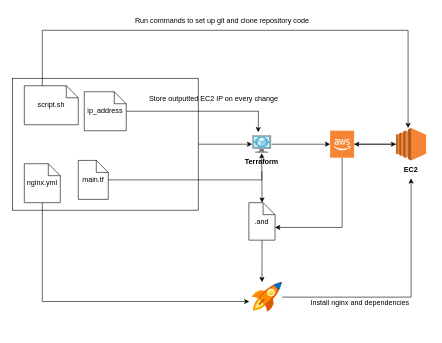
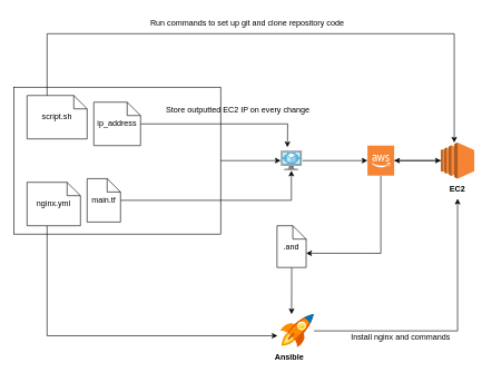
- <mxCell id="5" value="&lt;b&gt;Terraform&lt;/b&gt;" style="text;html=1;strokeColor=none;fillColor=none;align=center;verticalAlign=middle;whiteSpace=wrap;rounded=0;" vertex="1" parent="1"><mxGeometry x="406.31" y="255" width="60" height="30" as="geometry" /></mxCell>
- <mxCell id="11" value="nginx.yml" style="shape=note;size=20;whiteSpace=wrap;html=1;" vertex="1" parent="1"><mxGeometry x="40" y="272.5" width="60" height="65" as="geometry" /></mxCell>
+ <mxCell id="11" value="nginx.yml" style="shape=note;size=20;whiteSpace=wrap;html=1;" vertex="1" parent="1"><mxGeometry x="40" y="272.5" width="80" height="65" as="geometry" /></mxCell>
- <mxCell id="4" value="" style="edgeStyle=orthogonalEdgeStyle;rounded=0;orthogonalLoop=1;jettySize=auto;html=1;" edge="1" parent="1" source="5" target="17"><mxGeometry relative="1" as="geometry" /></mxCell>
- <mxCell id="27" value="Install nginx and dependencies" style="text;html=1;strokeColor=none;fillColor=none;align=center;verticalAlign=middle;whiteSpace=wrap;rounded=0;" vertex="1" parent="1"><mxGeometry x="510" y="490" width="180" height="30" as="geometry" /></mxCell>
+ <mxCell id="27" value="Install nginx and commands" style="text;html=1;strokeColor=none;fillColor=none;align=center;verticalAlign=middle;whiteSpace=wrap;rounded=0;" vertex="1" parent="1"><mxGeometry x="510" y="490" width="180" height="30" as="geometry" /></mxCell>
+ <mxCell id="26" value="&lt;b&gt;Ansible&lt;/b&gt;" style="text;html=1;strokeColor=none;fillColor=none;align=center;verticalAlign=middle;whiteSpace=wrap;rounded=0;" vertex="1" parent="1"><mxGeometry x="403" y="520" width="60" height="30" as="geometry" /></mxCell>
